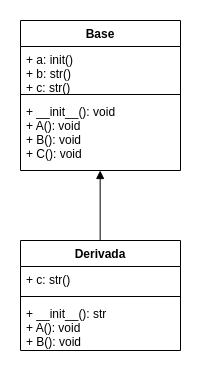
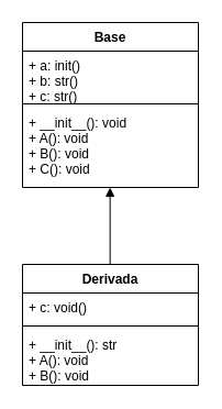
- <mxCell id="8" value="+ c: str()" style="text;strokeColor=none;fillColor=none;align=left;verticalAlign=top;spacingLeft=4;spacingRight=4;overflow=hidden;rotatable=0;points=[[0,0.5],[1,0.5]];portConstraint=eastwest;" vertex="1" parent="7"><mxGeometry y="26" width="160" height="26" as="geometry" /></mxCell>
+ <mxCell id="8" value="+ c: void()" style="text;strokeColor=none;fillColor=none;align=left;verticalAlign=top;spacingLeft=4;spacingRight=4;overflow=hidden;rotatable=0;points=[[0,0.5],[1,0.5]];portConstraint=eastwest;" vertex="1" parent="7"><mxGeometry y="26" width="160" height="26" as="geometry" /></mxCell>
